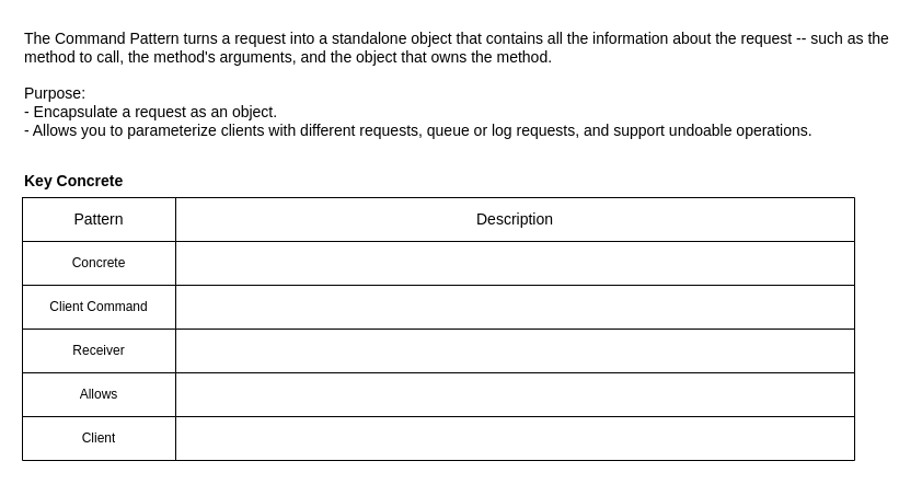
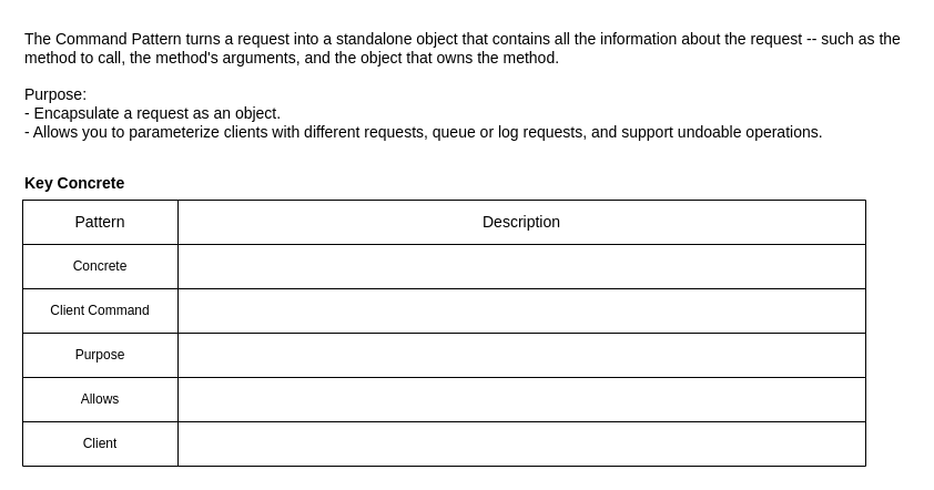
- <mxCell id="15" value="Receiver" style="shape=partialRectangle;html=1;whiteSpace=wrap;connectable=0;strokeColor=inherit;overflow=hidden;fillColor=none;top=0;left=0;bottom=0;right=0;pointerEvents=1;" vertex="1" parent="14"><mxGeometry width="140" height="40" as="geometry"><mxRectangle width="140" height="40" as="alternateBounds" /></mxGeometry></mxCell>
+ <mxCell id="15" value="Purpose" style="shape=partialRectangle;html=1;whiteSpace=wrap;connectable=0;strokeColor=inherit;overflow=hidden;fillColor=none;top=0;left=0;bottom=0;right=0;pointerEvents=1;" vertex="1" parent="14"><mxGeometry width="140" height="40" as="geometry"><mxRectangle width="140" height="40" as="alternateBounds" /></mxGeometry></mxCell>
